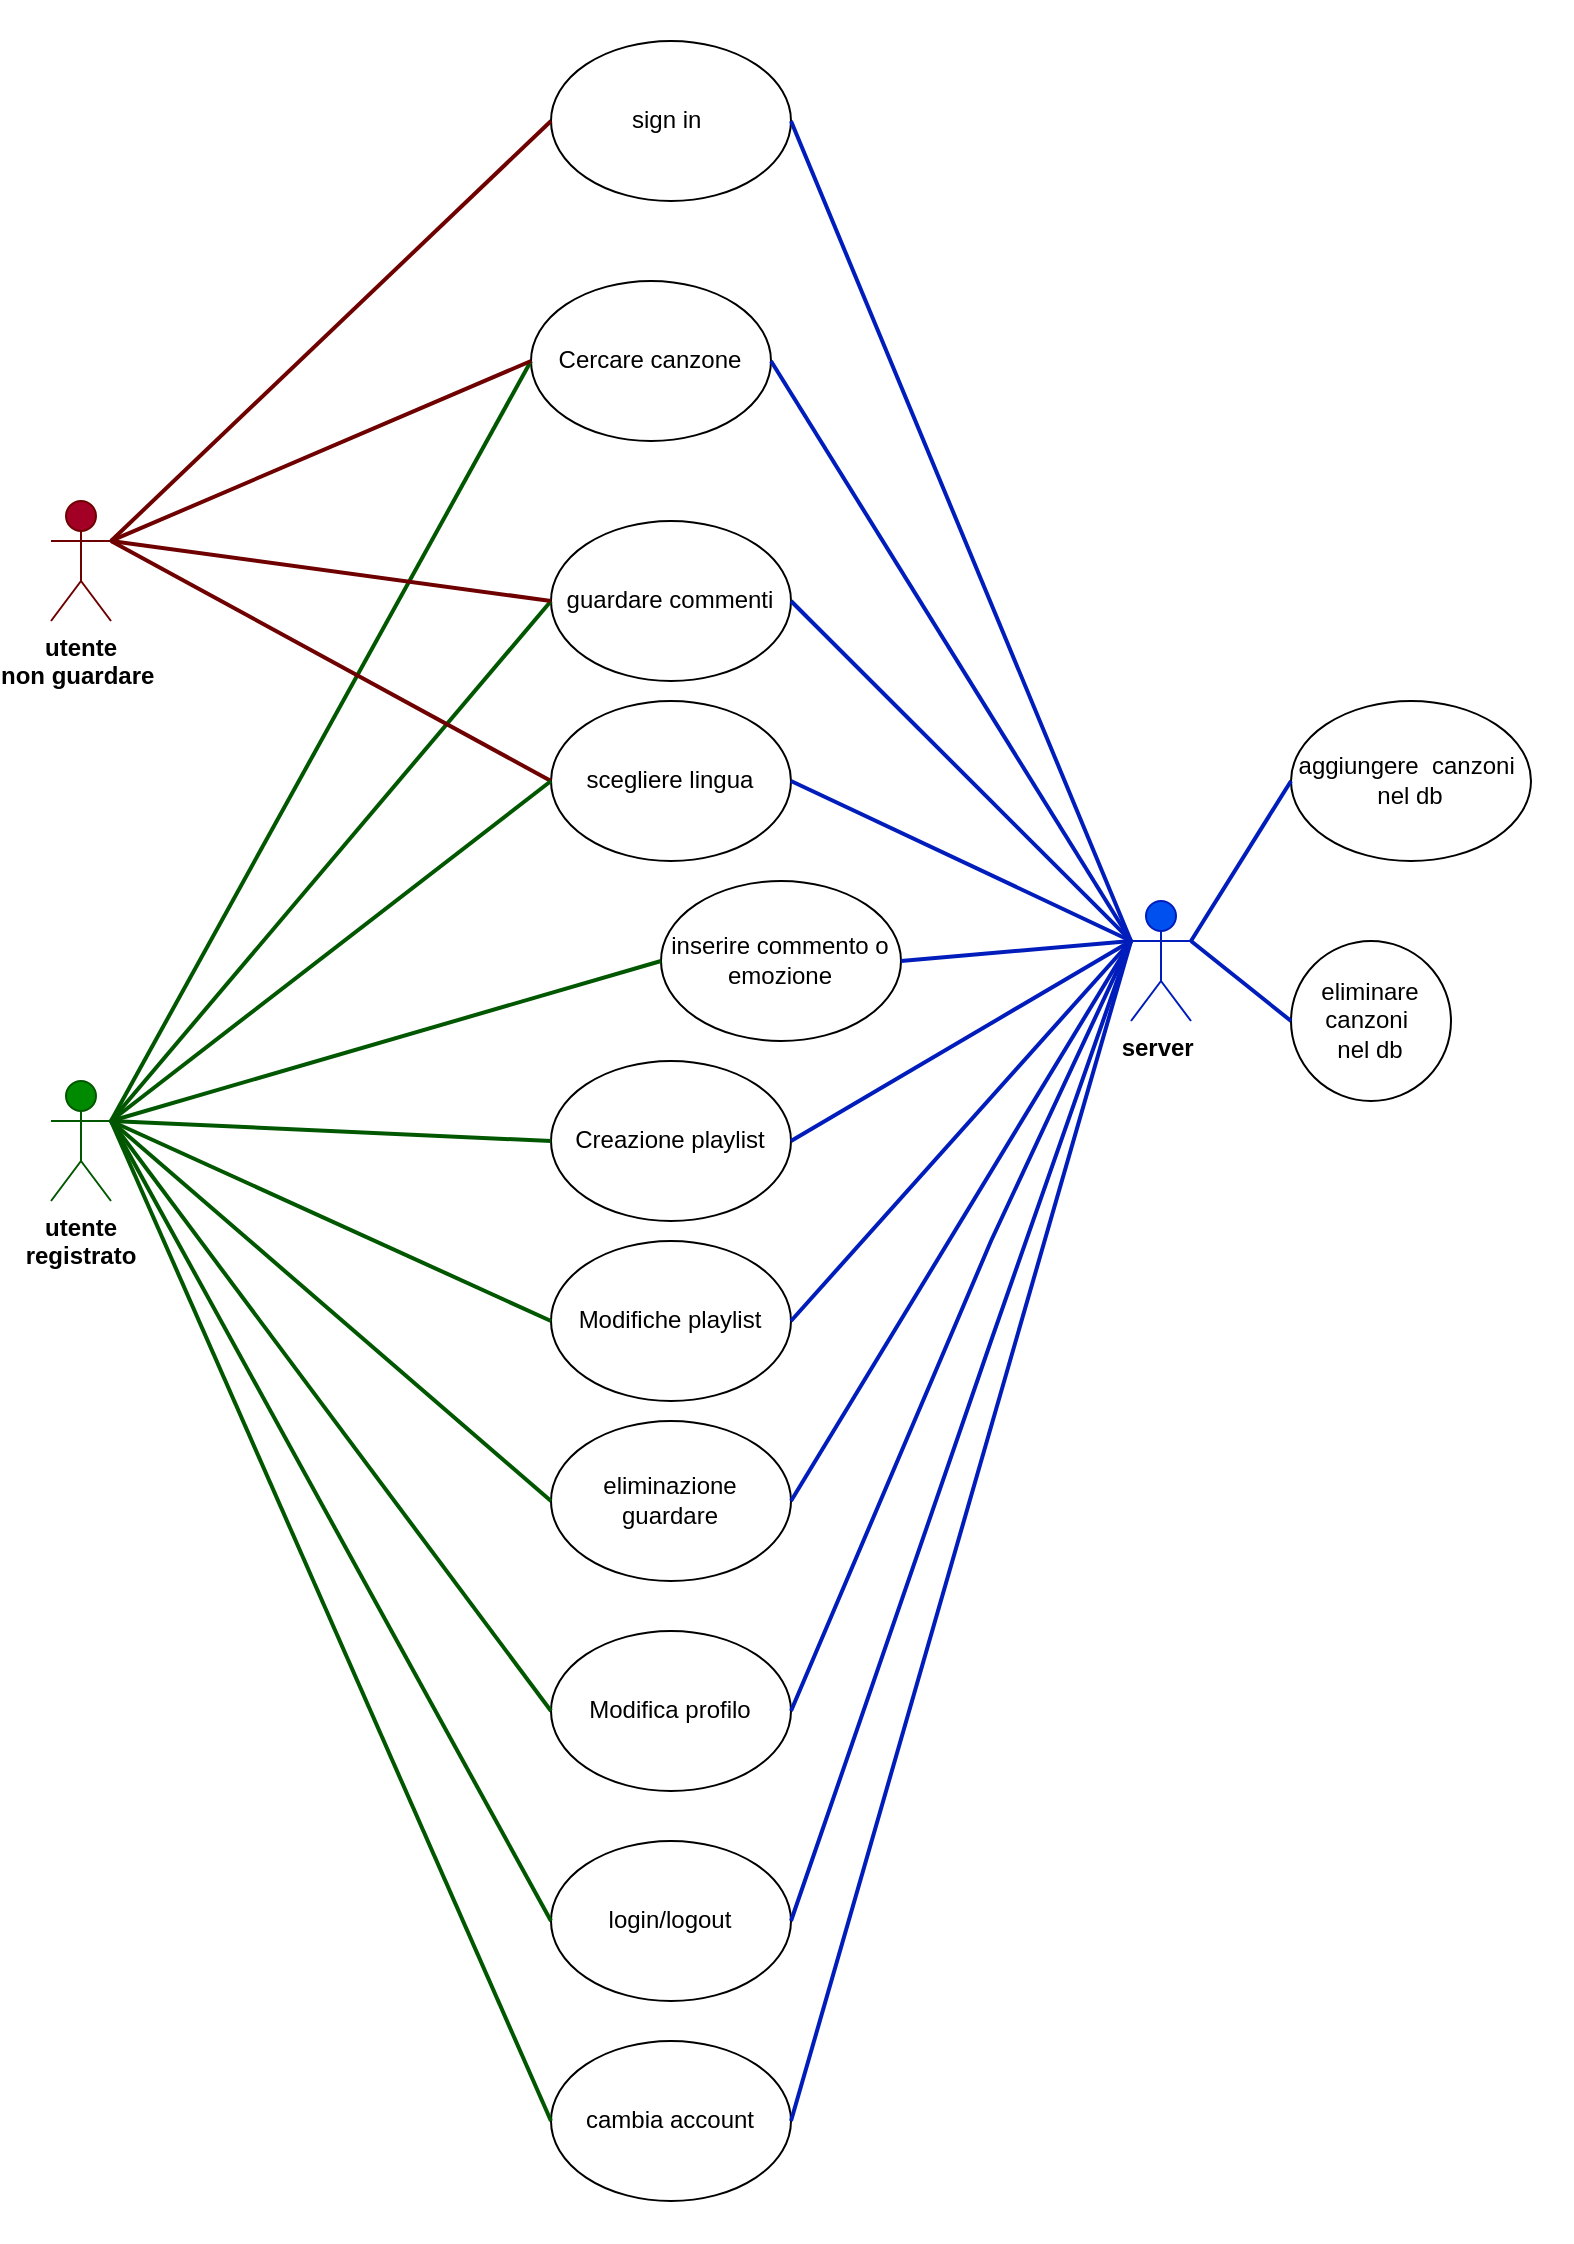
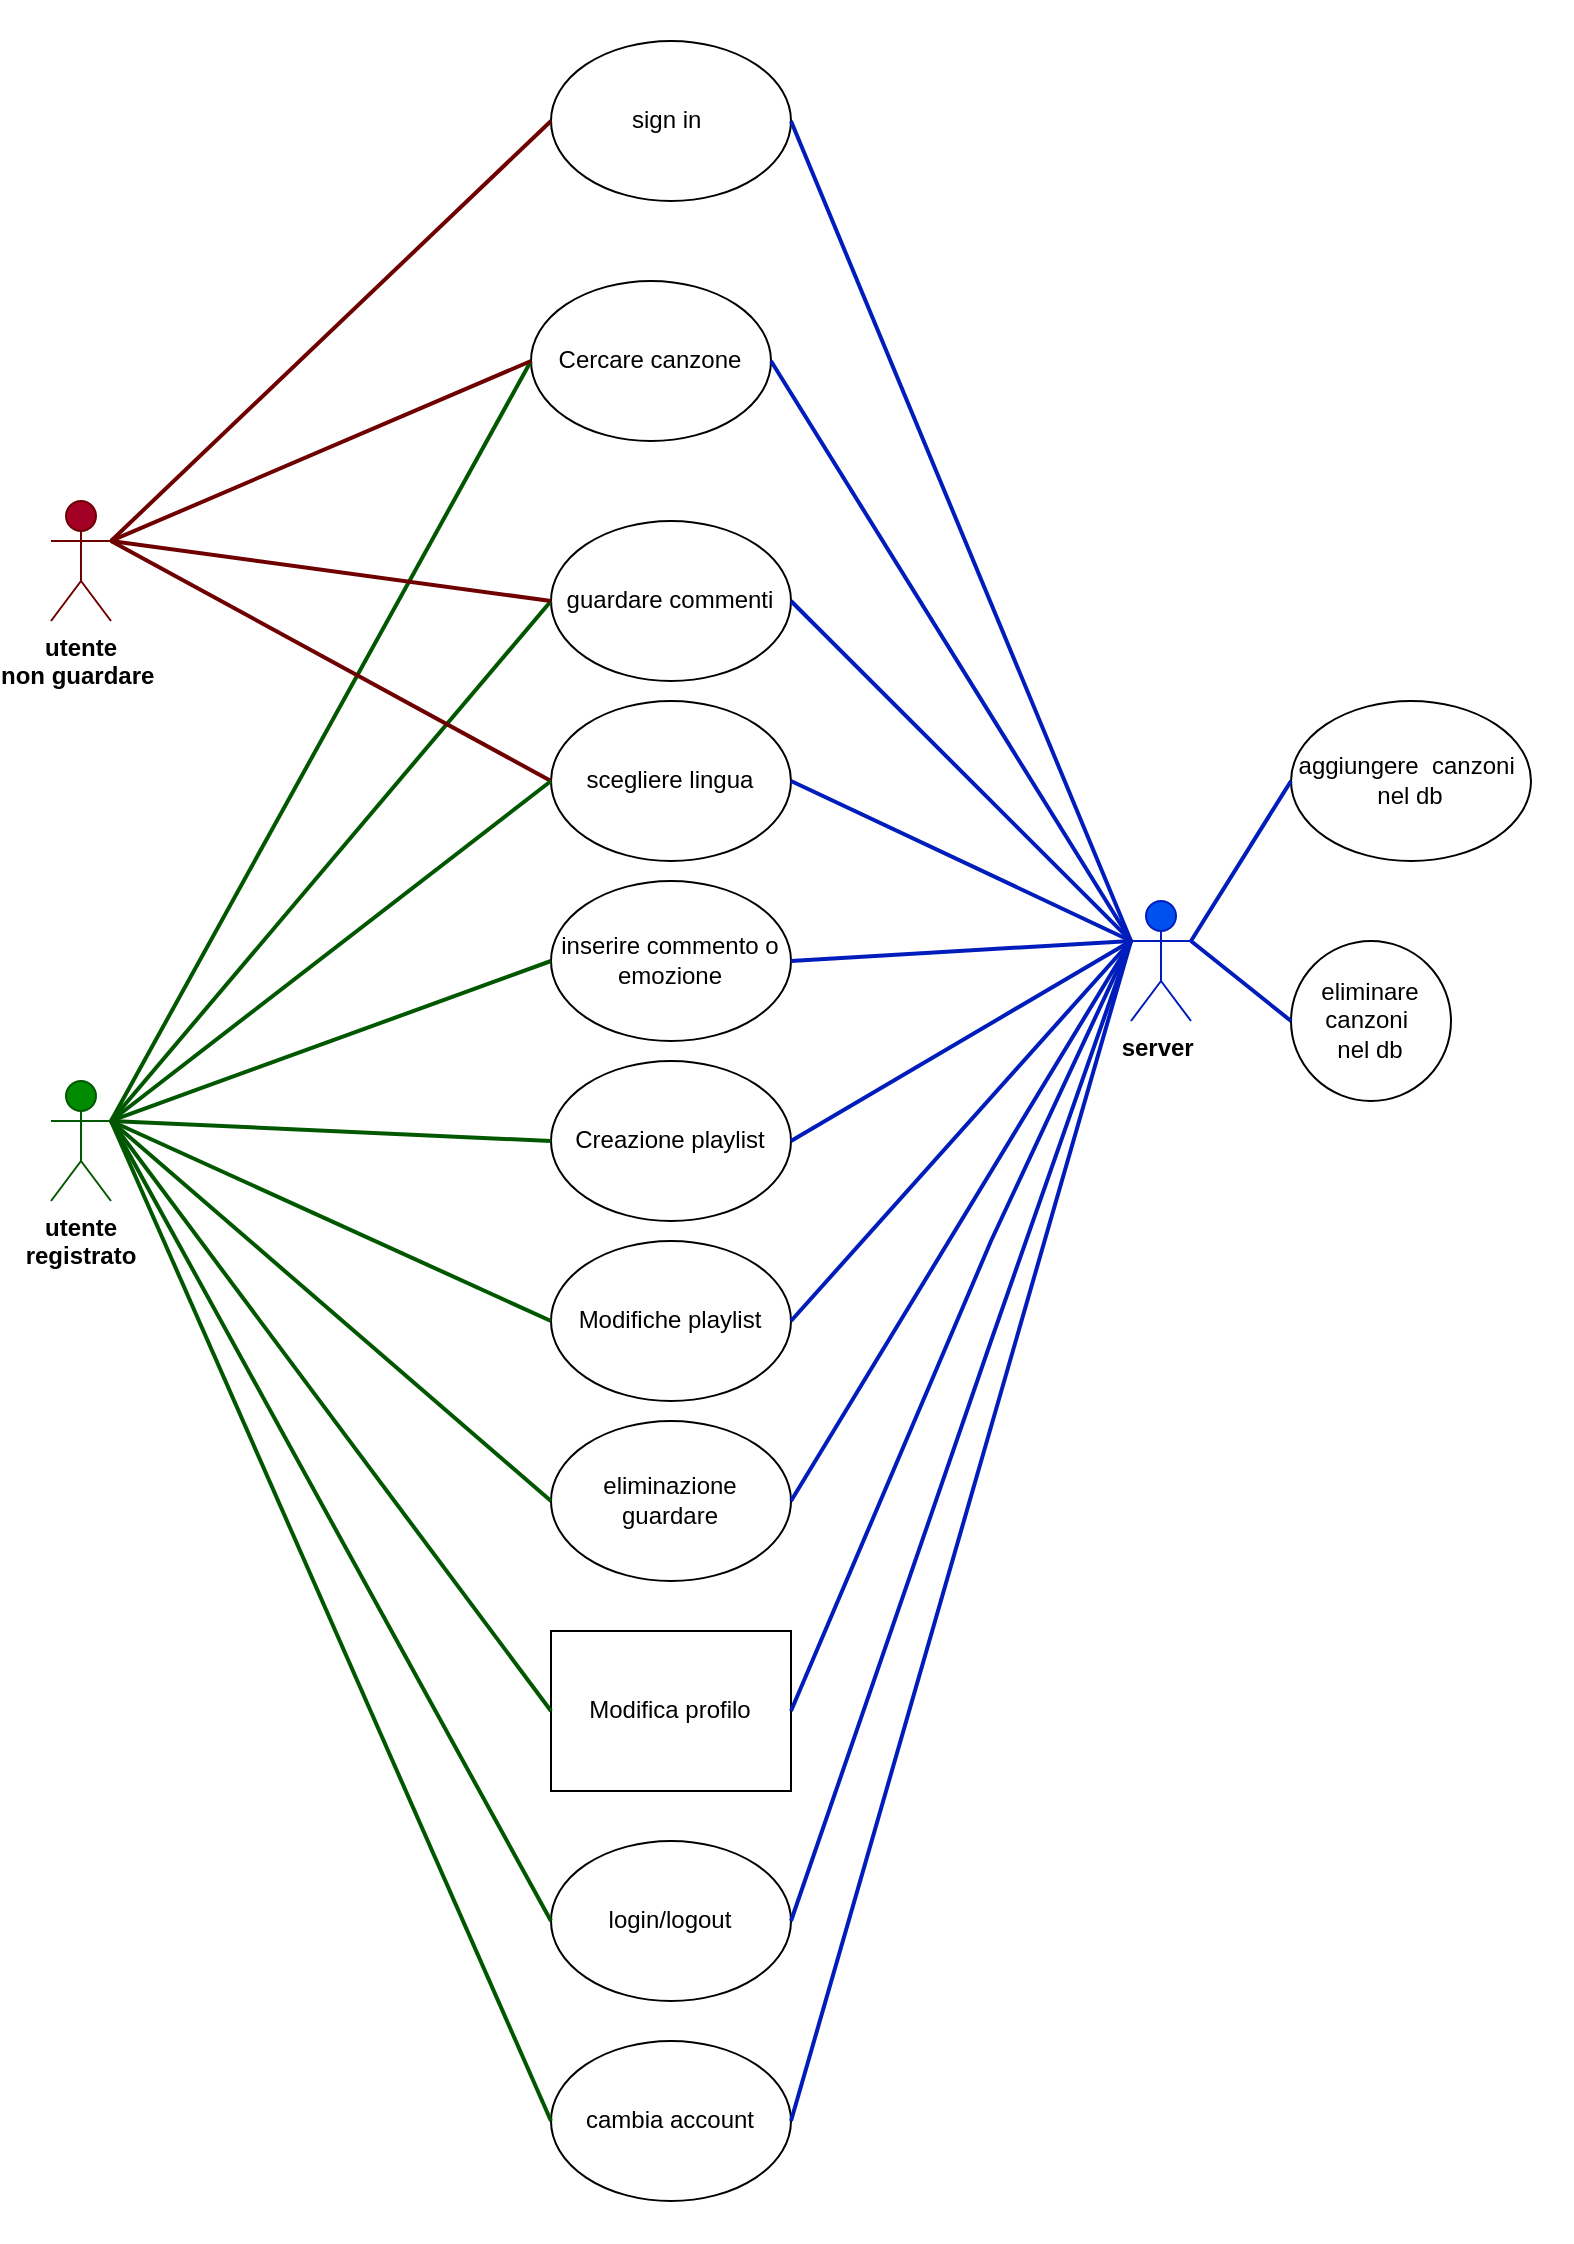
- <mxCell id="4" value="&lt;font style=&quot;vertical-align: inherit;&quot;&gt;&lt;font style=&quot;vertical-align: inherit;&quot;&gt;inserire commento o emozione&lt;br&gt;&lt;/font&gt;&lt;/font&gt;" style="ellipse;whiteSpace=wrap;html=1;" vertex="1" parent="1"><mxGeometry x="325" y="440" width="120" height="80" as="geometry" /></mxCell>
+ <mxCell id="4" value="&lt;font style=&quot;vertical-align: inherit;&quot;&gt;&lt;font style=&quot;vertical-align: inherit;&quot;&gt;inserire commento o emozione&lt;br&gt;&lt;/font&gt;&lt;/font&gt;" style="ellipse;whiteSpace=wrap;html=1;" vertex="1" parent="1"><mxGeometry x="270" y="440" width="120" height="80" as="geometry" /></mxCell>
- <mxCell id="8" value="&lt;font style=&quot;vertical-align: inherit;&quot;&gt;&lt;font style=&quot;vertical-align: inherit;&quot;&gt;Modifica profilo&lt;/font&gt;&lt;/font&gt;" style="ellipse;whiteSpace=wrap;html=1;" vertex="1" parent="1"><mxGeometry x="270" y="815" width="120" height="80" as="geometry" /></mxCell>
+ <mxCell id="8" value="&lt;font style=&quot;vertical-align: inherit;&quot;&gt;&lt;font style=&quot;vertical-align: inherit;&quot;&gt;Modifica profilo&lt;/font&gt;&lt;/font&gt;" style="whiteSpace=wrap;html=1;rounded=0;" vertex="1" parent="1"><mxGeometry x="270" y="815" width="120" height="80" as="geometry" /></mxCell>
